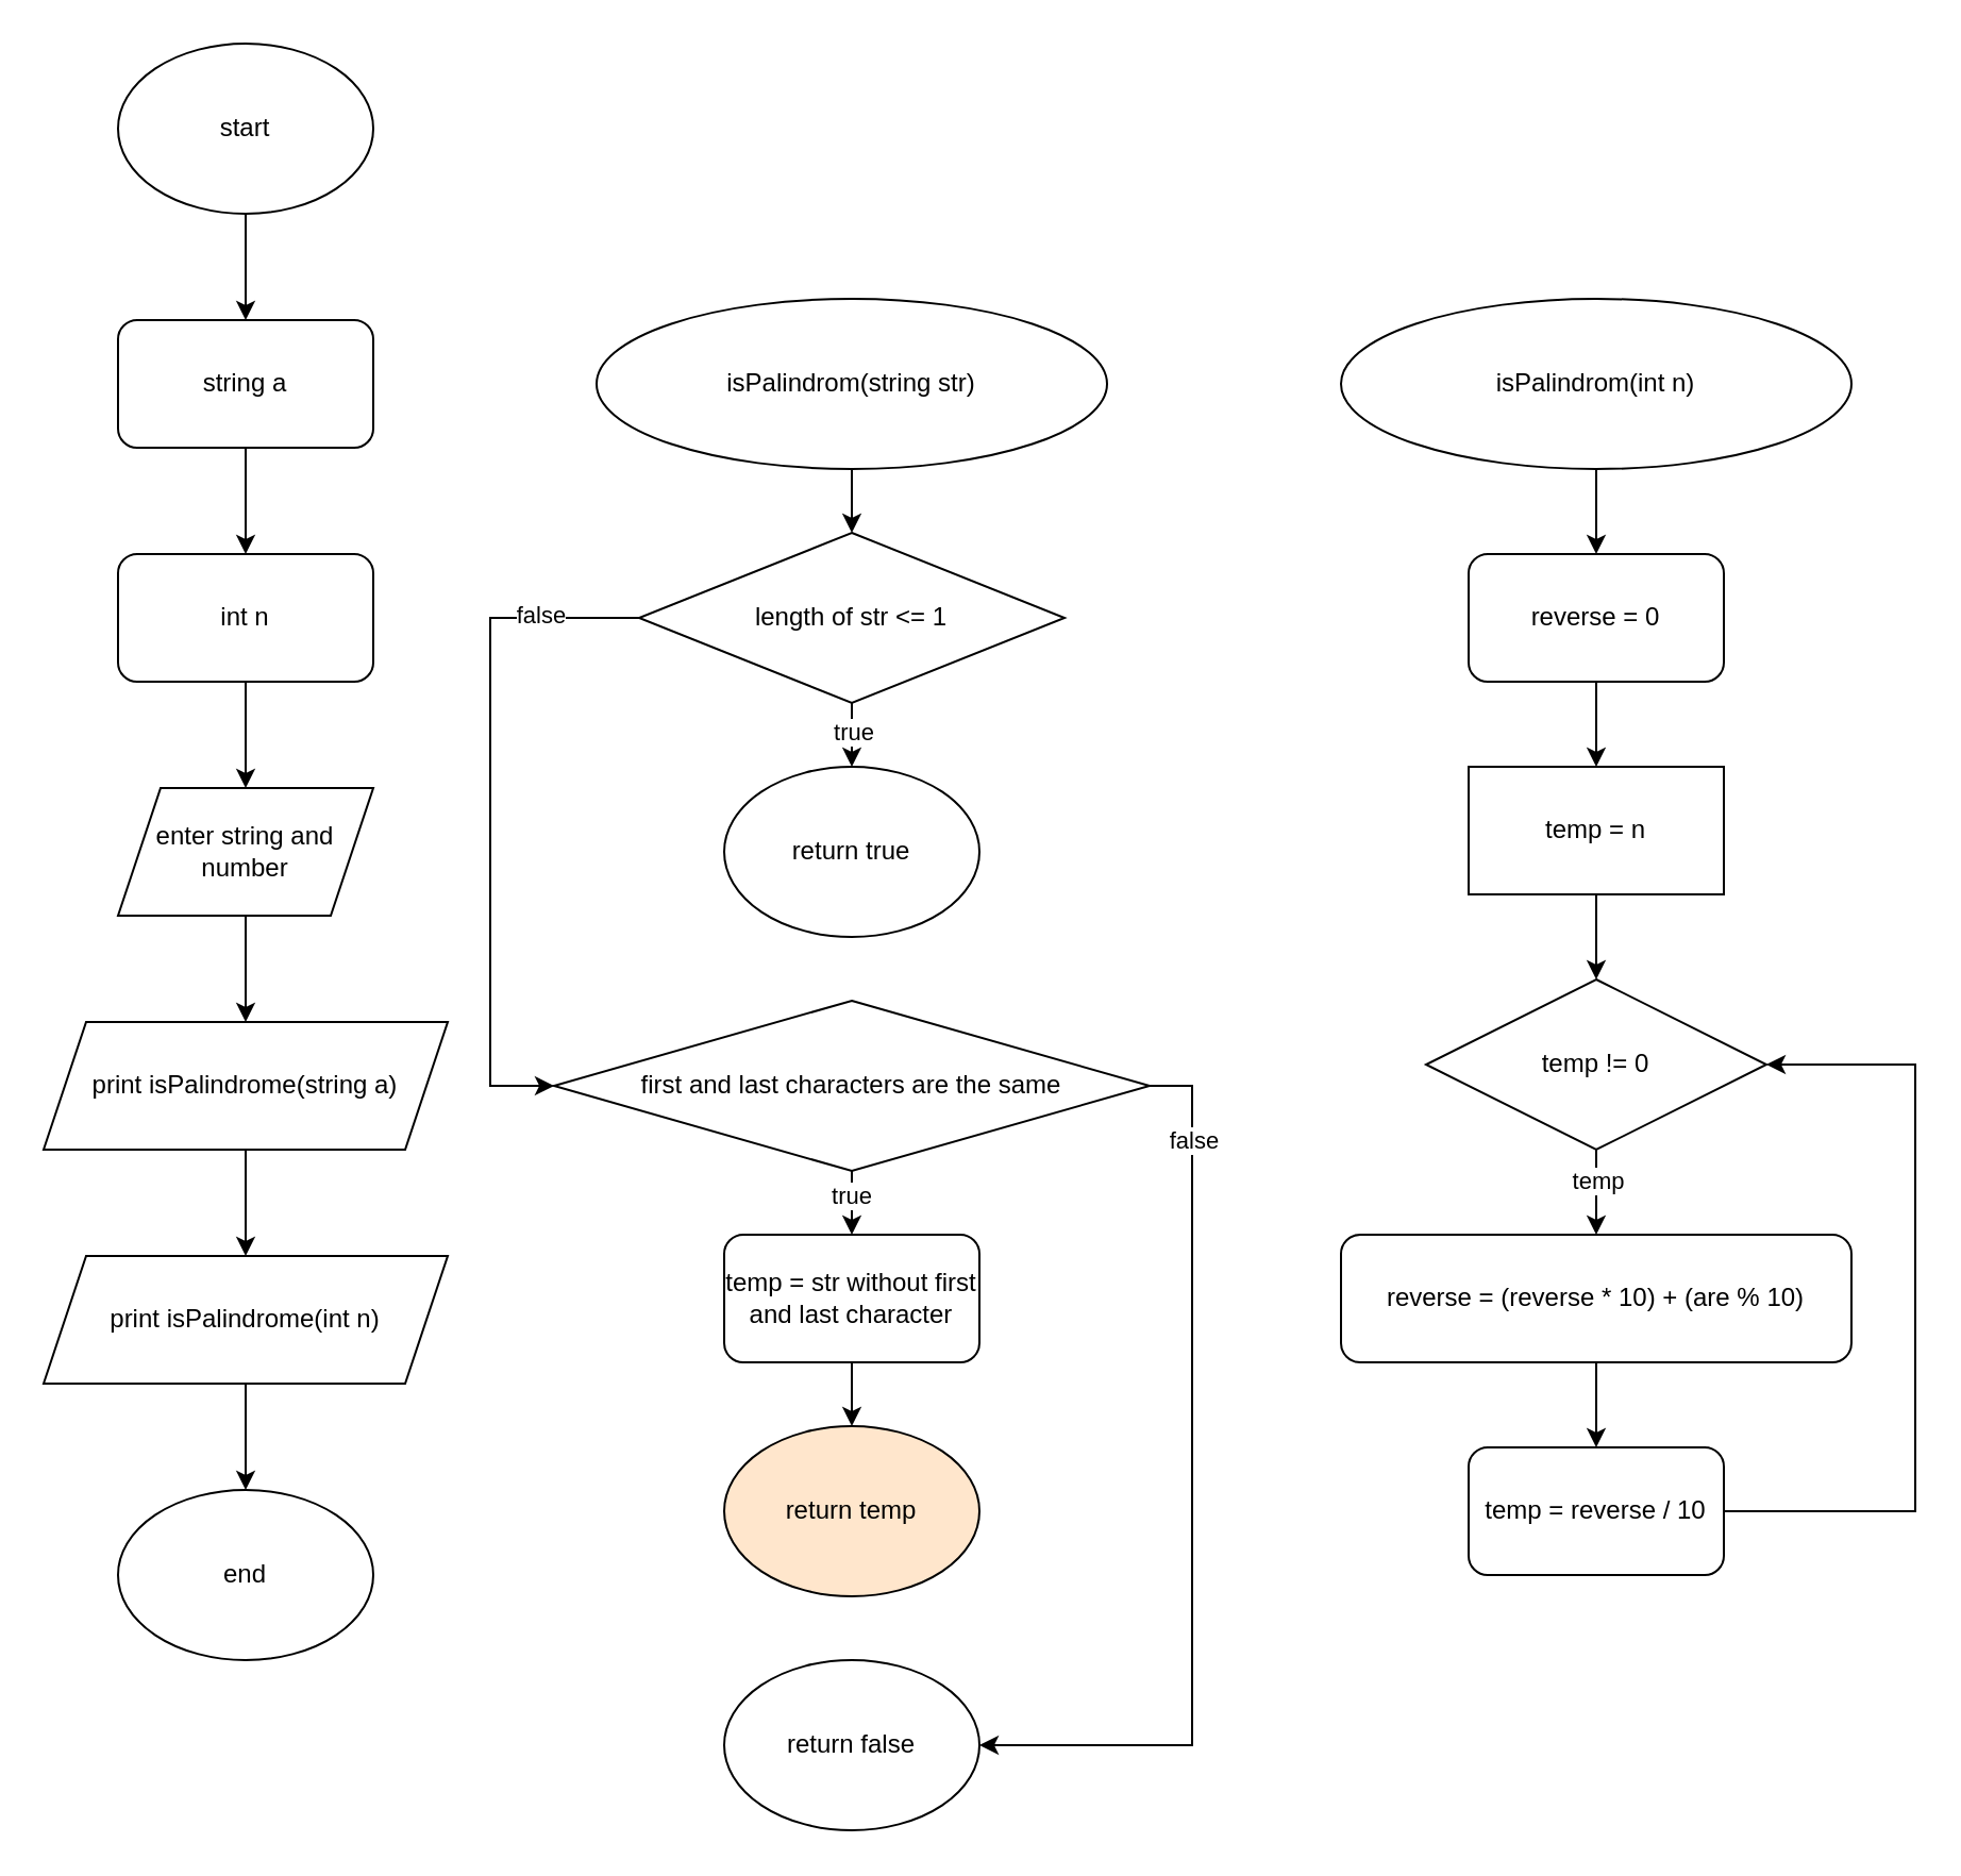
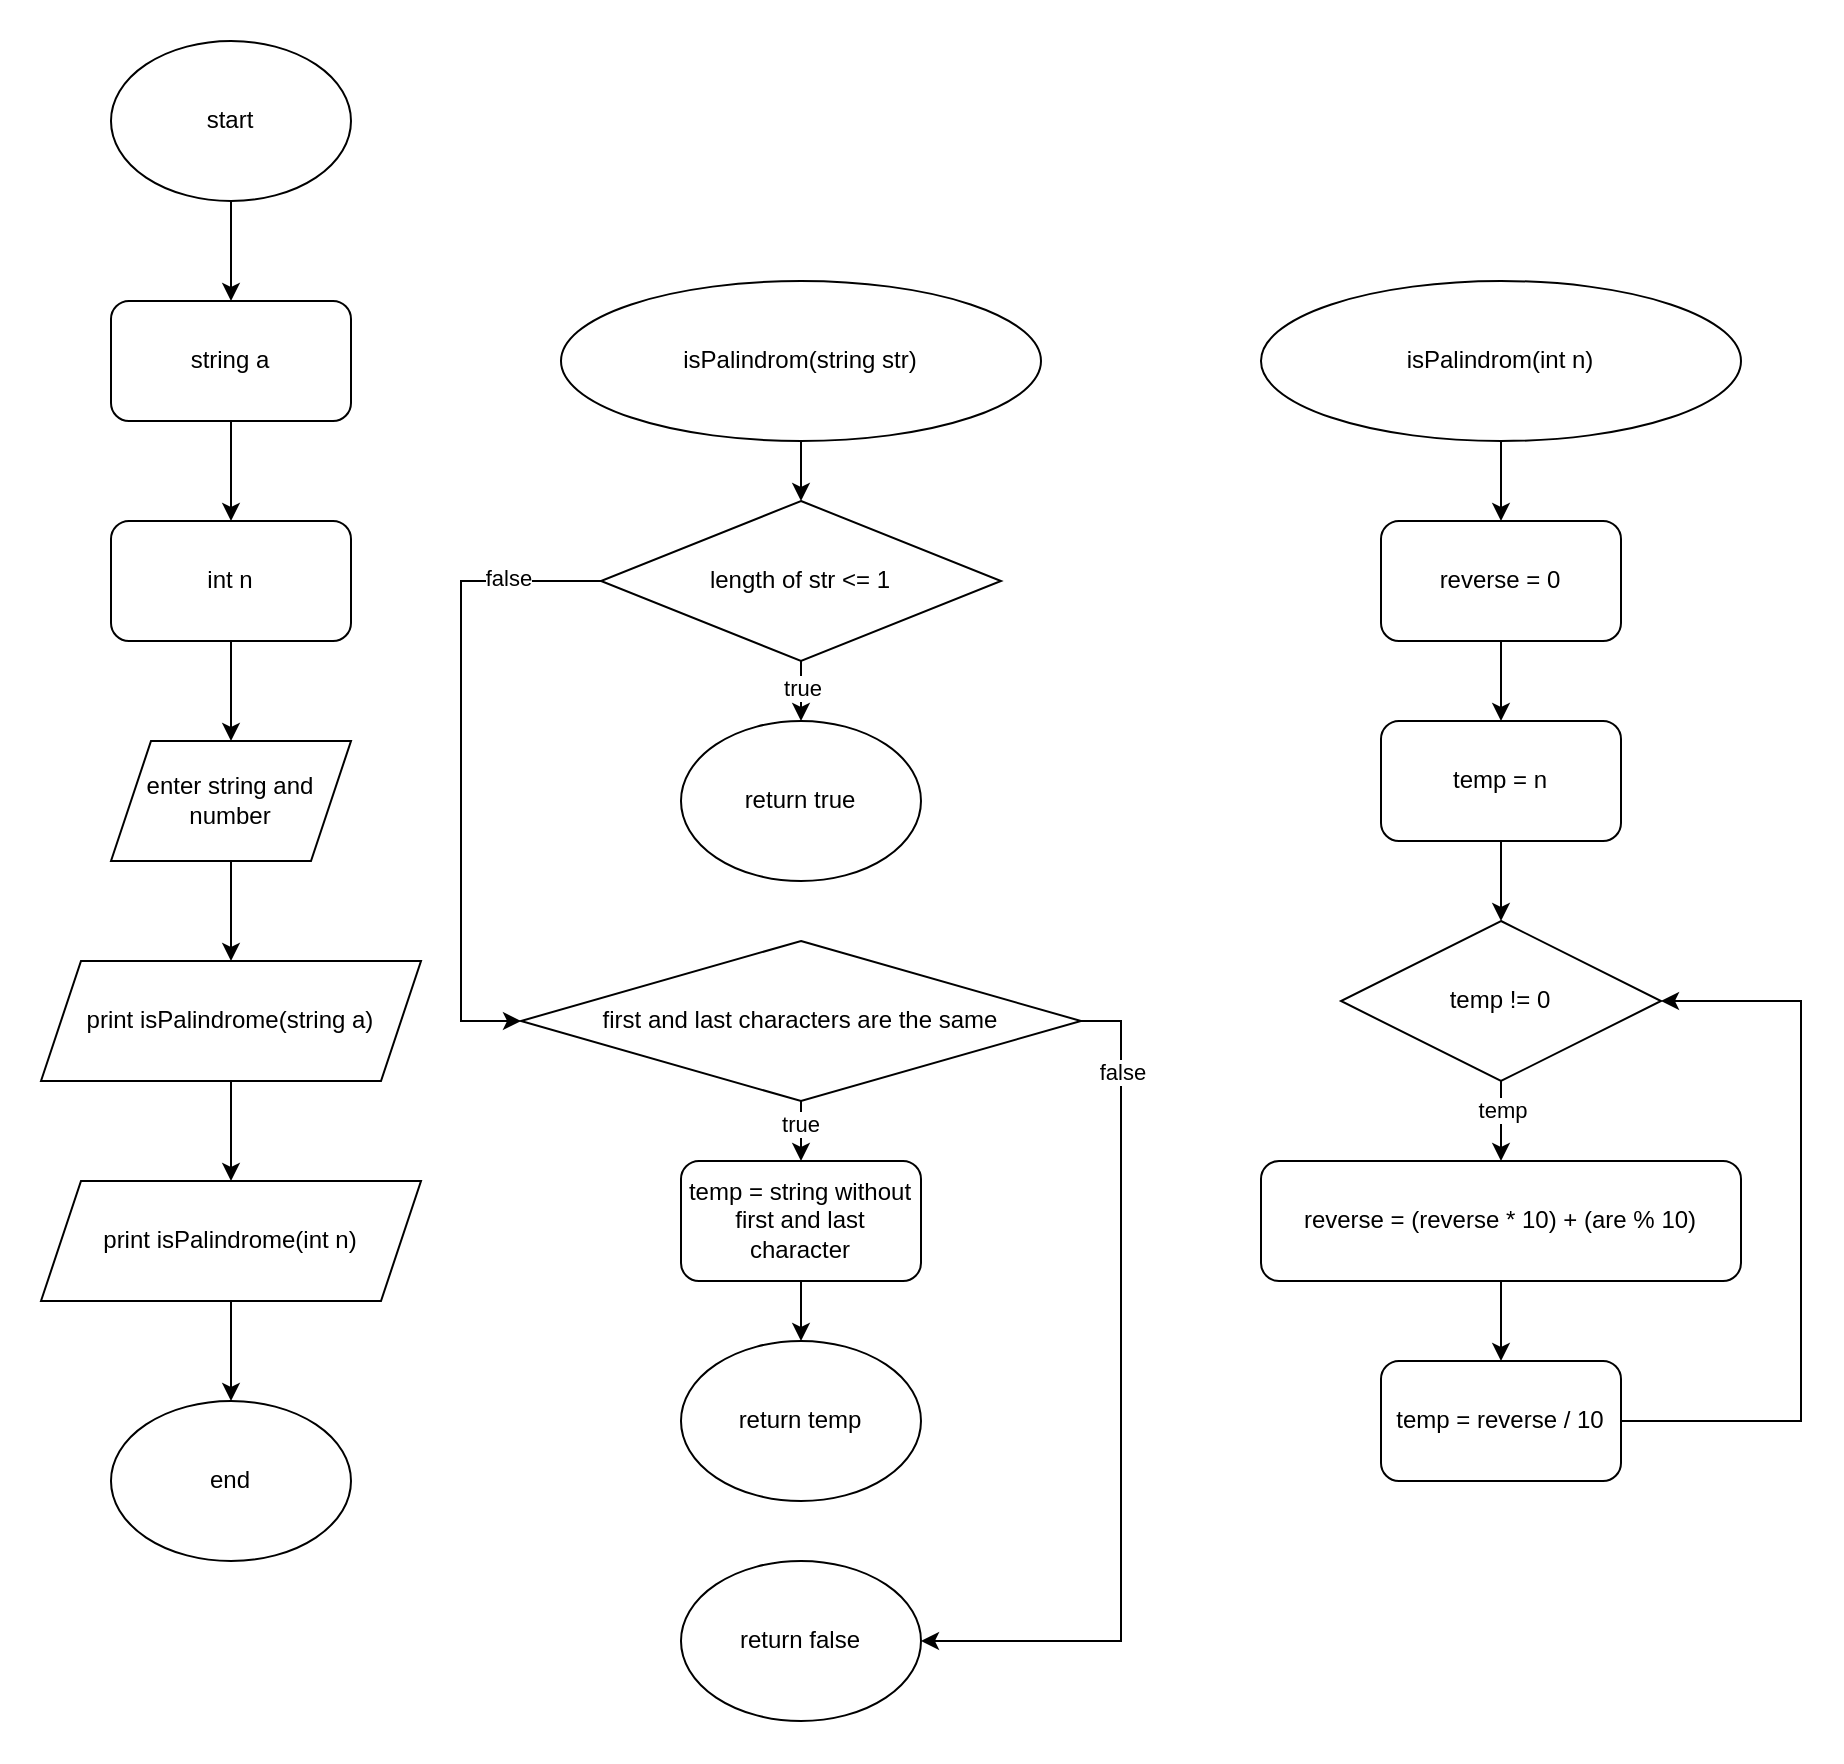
- <mxCell id="34" value="temp = n" style="whiteSpace=wrap;html=1;rounded=0;" vertex="1" parent="1"><mxGeometry x="690" y="360" width="120" height="60" as="geometry" /></mxCell>
+ <mxCell id="34" value="temp = n" style="rounded=1;whiteSpace=wrap;html=1;" vertex="1" parent="1"><mxGeometry x="690" y="360" width="120" height="60" as="geometry" /></mxCell>
- <mxCell id="26" value="temp = str without first and last character" style="rounded=1;whiteSpace=wrap;html=1;" vertex="1" parent="1"><mxGeometry x="340" y="580" width="120" height="60" as="geometry" /></mxCell>
+ <mxCell id="26" value="temp = string without first and last character" style="rounded=1;whiteSpace=wrap;html=1;" vertex="1" parent="1"><mxGeometry x="340" y="580" width="120" height="60" as="geometry" /></mxCell>
- <mxCell id="27" value="return temp" style="ellipse;whiteSpace=wrap;html=1;fillColor=#ffe6cc;" vertex="1" parent="1"><mxGeometry x="340" y="670" width="120" height="80" as="geometry" /></mxCell>
+ <mxCell id="27" value="return temp" style="ellipse;whiteSpace=wrap;html=1;" vertex="1" parent="1"><mxGeometry x="340" y="670" width="120" height="80" as="geometry" /></mxCell>
